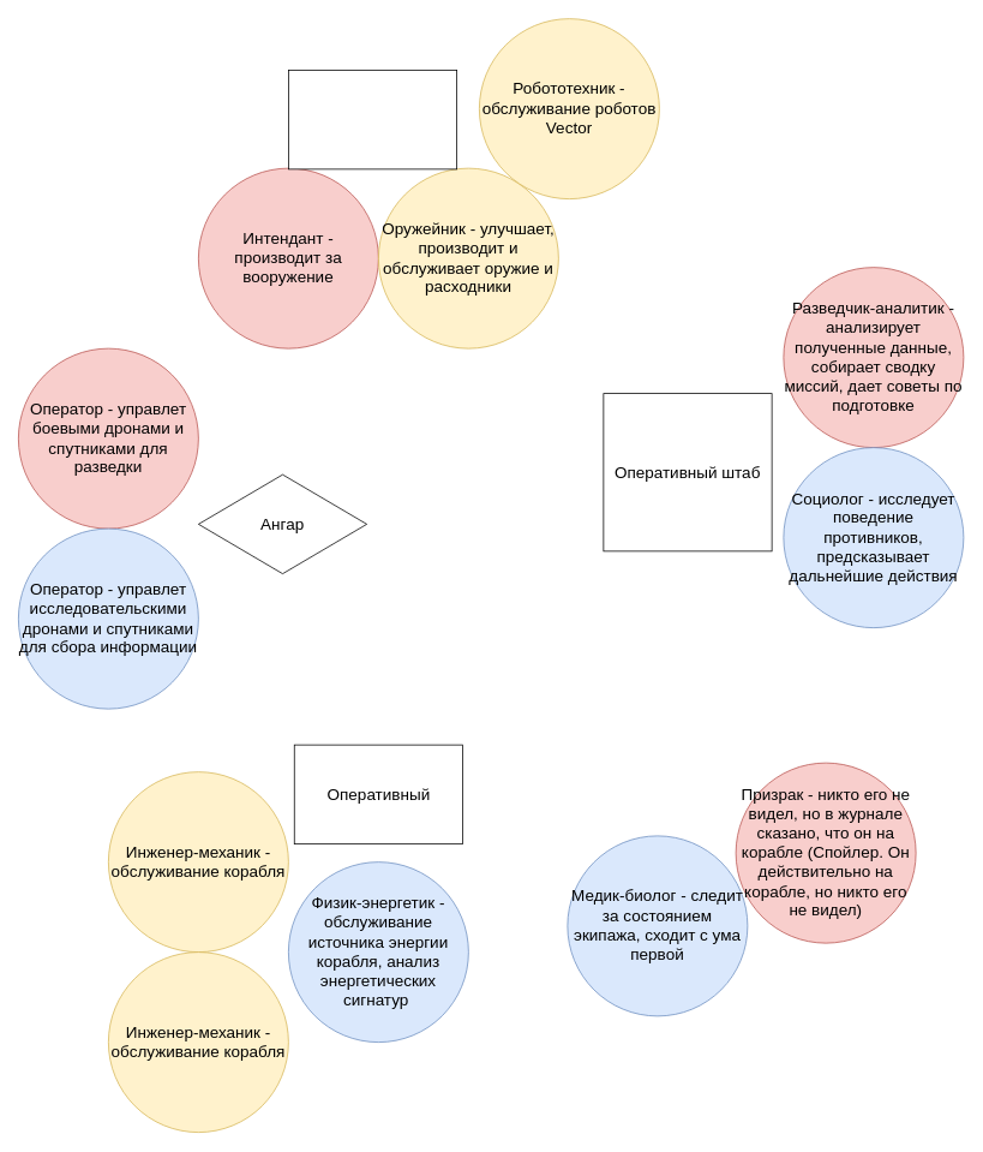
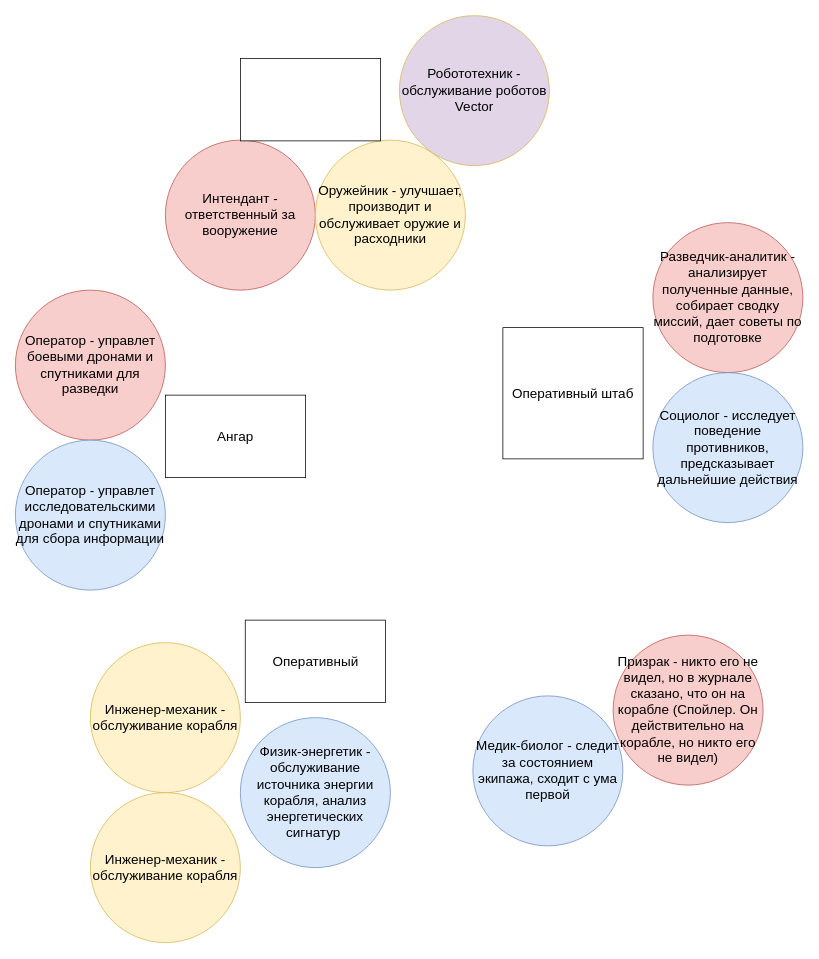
- <mxCell id="12" value="Робототехник - обслуживание роботов Vector" style="ellipse;whiteSpace=wrap;html=1;aspect=fixed;fillColor=#fff2cc;strokeColor=#d6b656;strokeWidth=1;fontSize=18;" parent="1" vertex="1"><mxGeometry x="532" y="20" width="200" height="200" as="geometry" /></mxCell>
+ <mxCell id="12" value="Робототехник - обслуживание роботов Vector" style="ellipse;whiteSpace=wrap;html=1;aspect=fixed;fillColor=#e1d5e7;strokeColor=#d6b656;strokeWidth=1;fontSize=18;" parent="1" vertex="1"><mxGeometry x="532" y="20" width="200" height="200" as="geometry" /></mxCell>
- <mxCell id="4" value="Интендант - производит за вооружение" style="ellipse;whiteSpace=wrap;html=1;aspect=fixed;fillColor=#f8cecc;strokeColor=#b85450;fontSize=18;" parent="1" vertex="1"><mxGeometry x="220" y="186" width="200" height="200" as="geometry" /></mxCell>
+ <mxCell id="4" value="Интендант - ответственный за вооружение" style="ellipse;whiteSpace=wrap;html=1;aspect=fixed;fillColor=#f8cecc;strokeColor=#b85450;fontSize=18;" parent="1" vertex="1"><mxGeometry x="220" y="186" width="200" height="200" as="geometry" /></mxCell>
- <mxCell id="15" value="Ангар" style="rhombus;whiteSpace=wrap;html=1;labelPosition=center;verticalLabelPosition=middle;align=center;verticalAlign=middle;fontSize=18;" parent="1" vertex="1"><mxGeometry x="220" y="526" width="187" height="110" as="geometry" /></mxCell>
+ <mxCell id="15" value="Ангар" style="rounded=0;whiteSpace=wrap;html=1;labelPosition=center;verticalLabelPosition=middle;align=center;verticalAlign=middle;fontSize=18;" parent="1" vertex="1"><mxGeometry x="220" y="526" width="187" height="110" as="geometry" /></mxCell>
